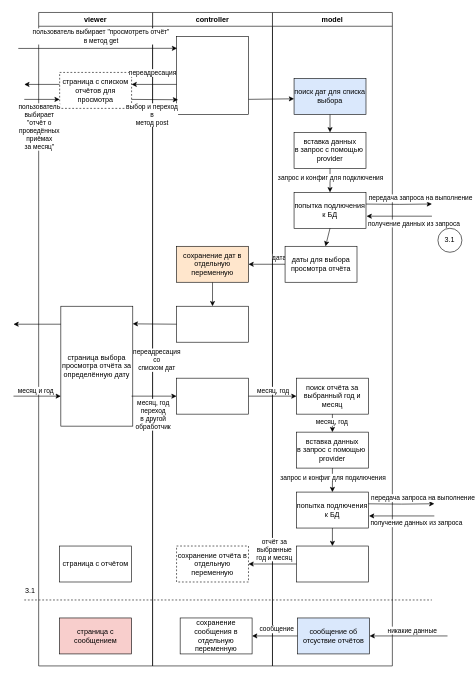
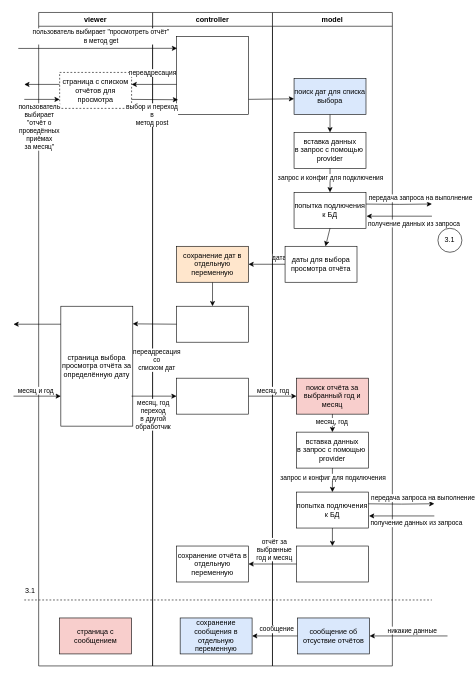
- <mxCell id="37" value="поиск отчёта за выбранный год и месяц" style="rounded=0;whiteSpace=wrap;html=1;" parent="28" vertex="1"><mxGeometry x="40" y="610" width="120" height="60" as="geometry" /></mxCell>
+ <mxCell id="37" value="поиск отчёта за выбранный год и месяц" style="rounded=0;whiteSpace=wrap;html=1;fillColor=#f8cecc;" parent="28" vertex="1"><mxGeometry x="40" y="610" width="120" height="60" as="geometry" /></mxCell>
- <mxCell id="14" value="страница с отчётом" style="rounded=0;whiteSpace=wrap;html=1;" parent="3" vertex="1"><mxGeometry x="35" y="890" width="120" height="60" as="geometry" /></mxCell>
- <mxCell id="27" value="сохранение отчёта в отдельную переменную" style="rounded=0;whiteSpace=wrap;html=1;dashed=1;" parent="2" vertex="1"><mxGeometry x="40" y="890" width="120" height="60" as="geometry" /></mxCell>
+ <mxCell id="27" value="сохранение отчёта в отдельную переменную" style="rounded=0;whiteSpace=wrap;html=1;" parent="2" vertex="1"><mxGeometry x="40" y="890" width="120" height="60" as="geometry" /></mxCell>
- <mxCell id="49" value="сохранение сообщения в отдельную переменную" style="rounded=0;whiteSpace=wrap;html=1;" parent="28" vertex="1"><mxGeometry x="-154" y="1010" width="120" height="60" as="geometry" /></mxCell>
+ <mxCell id="49" value="сохранение сообщения в отдельную переменную" style="rounded=0;whiteSpace=wrap;html=1;fillColor=#dae8fc;" parent="28" vertex="1"><mxGeometry x="-154" y="1010" width="120" height="60" as="geometry" /></mxCell>
